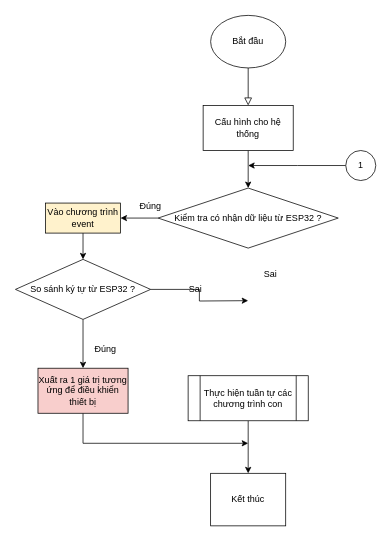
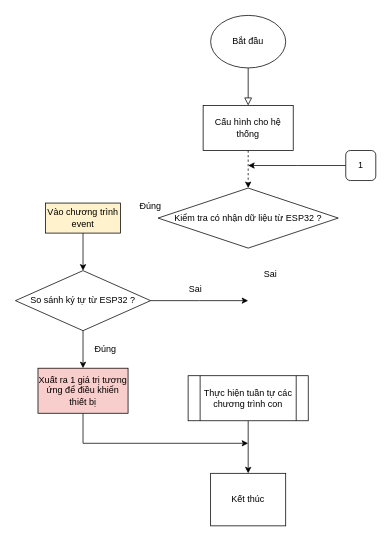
- <mxCell id="23" value="1" style="ellipse;whiteSpace=wrap;html=1;aspect=fixed;" vertex="1" parent="1"><mxGeometry x="460" y="200" width="40" height="40" as="geometry" /></mxCell>
+ <mxCell id="23" value="1" style="whiteSpace=wrap;html=1;aspect=fixed;rounded=1;" vertex="1" parent="1"><mxGeometry x="460" y="200" width="40" height="40" as="geometry" /></mxCell>
- <mxCell id="13" style="edgeStyle=orthogonalEdgeStyle;rounded=0;orthogonalLoop=1;jettySize=auto;html=1;exitX=0.5;exitY=1;exitDx=0;exitDy=0;entryX=0.5;entryY=0;entryDx=0;entryDy=0;" edge="1" parent="1" source="14" target="4"><mxGeometry relative="1" as="geometry" /></mxCell>
+ <mxCell id="13" style="edgeStyle=orthogonalEdgeStyle;rounded=0;orthogonalLoop=1;jettySize=auto;html=1;exitX=0.5;exitY=1;exitDx=0;exitDy=0;entryX=0.5;entryY=0;entryDx=0;entryDy=0;dashed=1;" edge="1" parent="1" source="14" target="4"><mxGeometry relative="1" as="geometry" /></mxCell>
- <mxCell id="5" value="" style="endArrow=classic;html=1;rounded=0;exitX=0;exitY=0.5;exitDx=0;exitDy=0;entryX=1;entryY=0.5;entryDx=0;entryDy=0;" edge="1" parent="1" source="4" target="9"><mxGeometry width="50" height="50" relative="1" as="geometry"><mxPoint x="460" y="510" as="sourcePoint" /><mxPoint x="330" y="400" as="targetPoint" /></mxGeometry></mxCell>
- <mxCell id="17" value="So sánh ký tự từ ESP32 ?" style="rhombus;whiteSpace=wrap;html=1;" vertex="1" parent="1"><mxGeometry x="20" y="345" width="180" height="80" as="geometry" /></mxCell>
+ <mxCell id="17" value="So sánh ký tự từ ESP32 ?" style="rhombus;whiteSpace=wrap;html=1;" vertex="1" parent="1"><mxGeometry x="20" y="360" width="180" height="80" as="geometry" /></mxCell>
